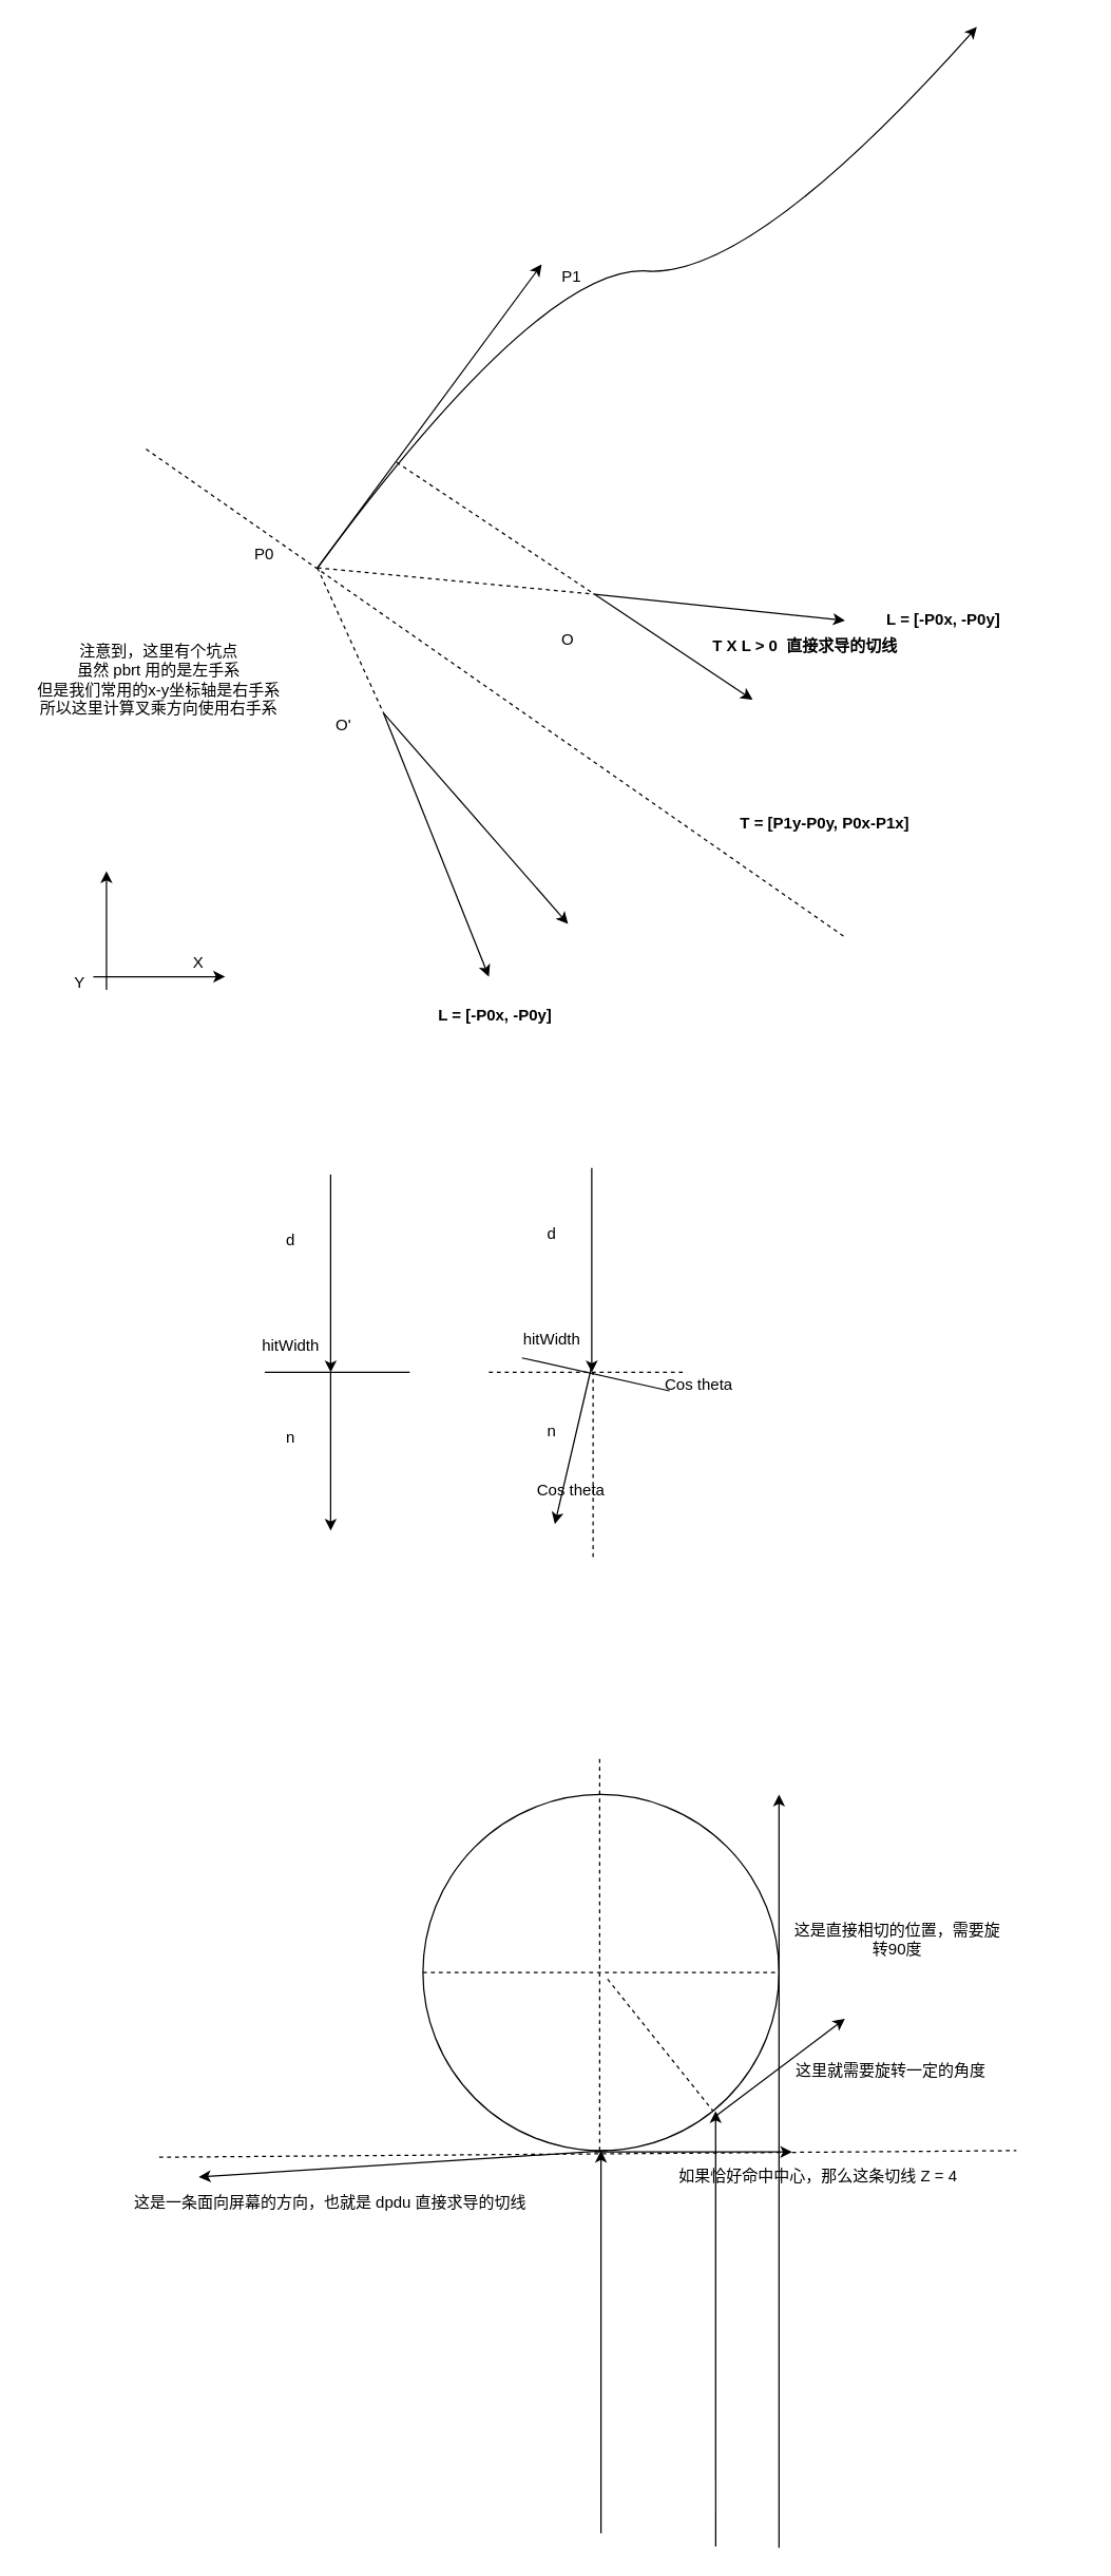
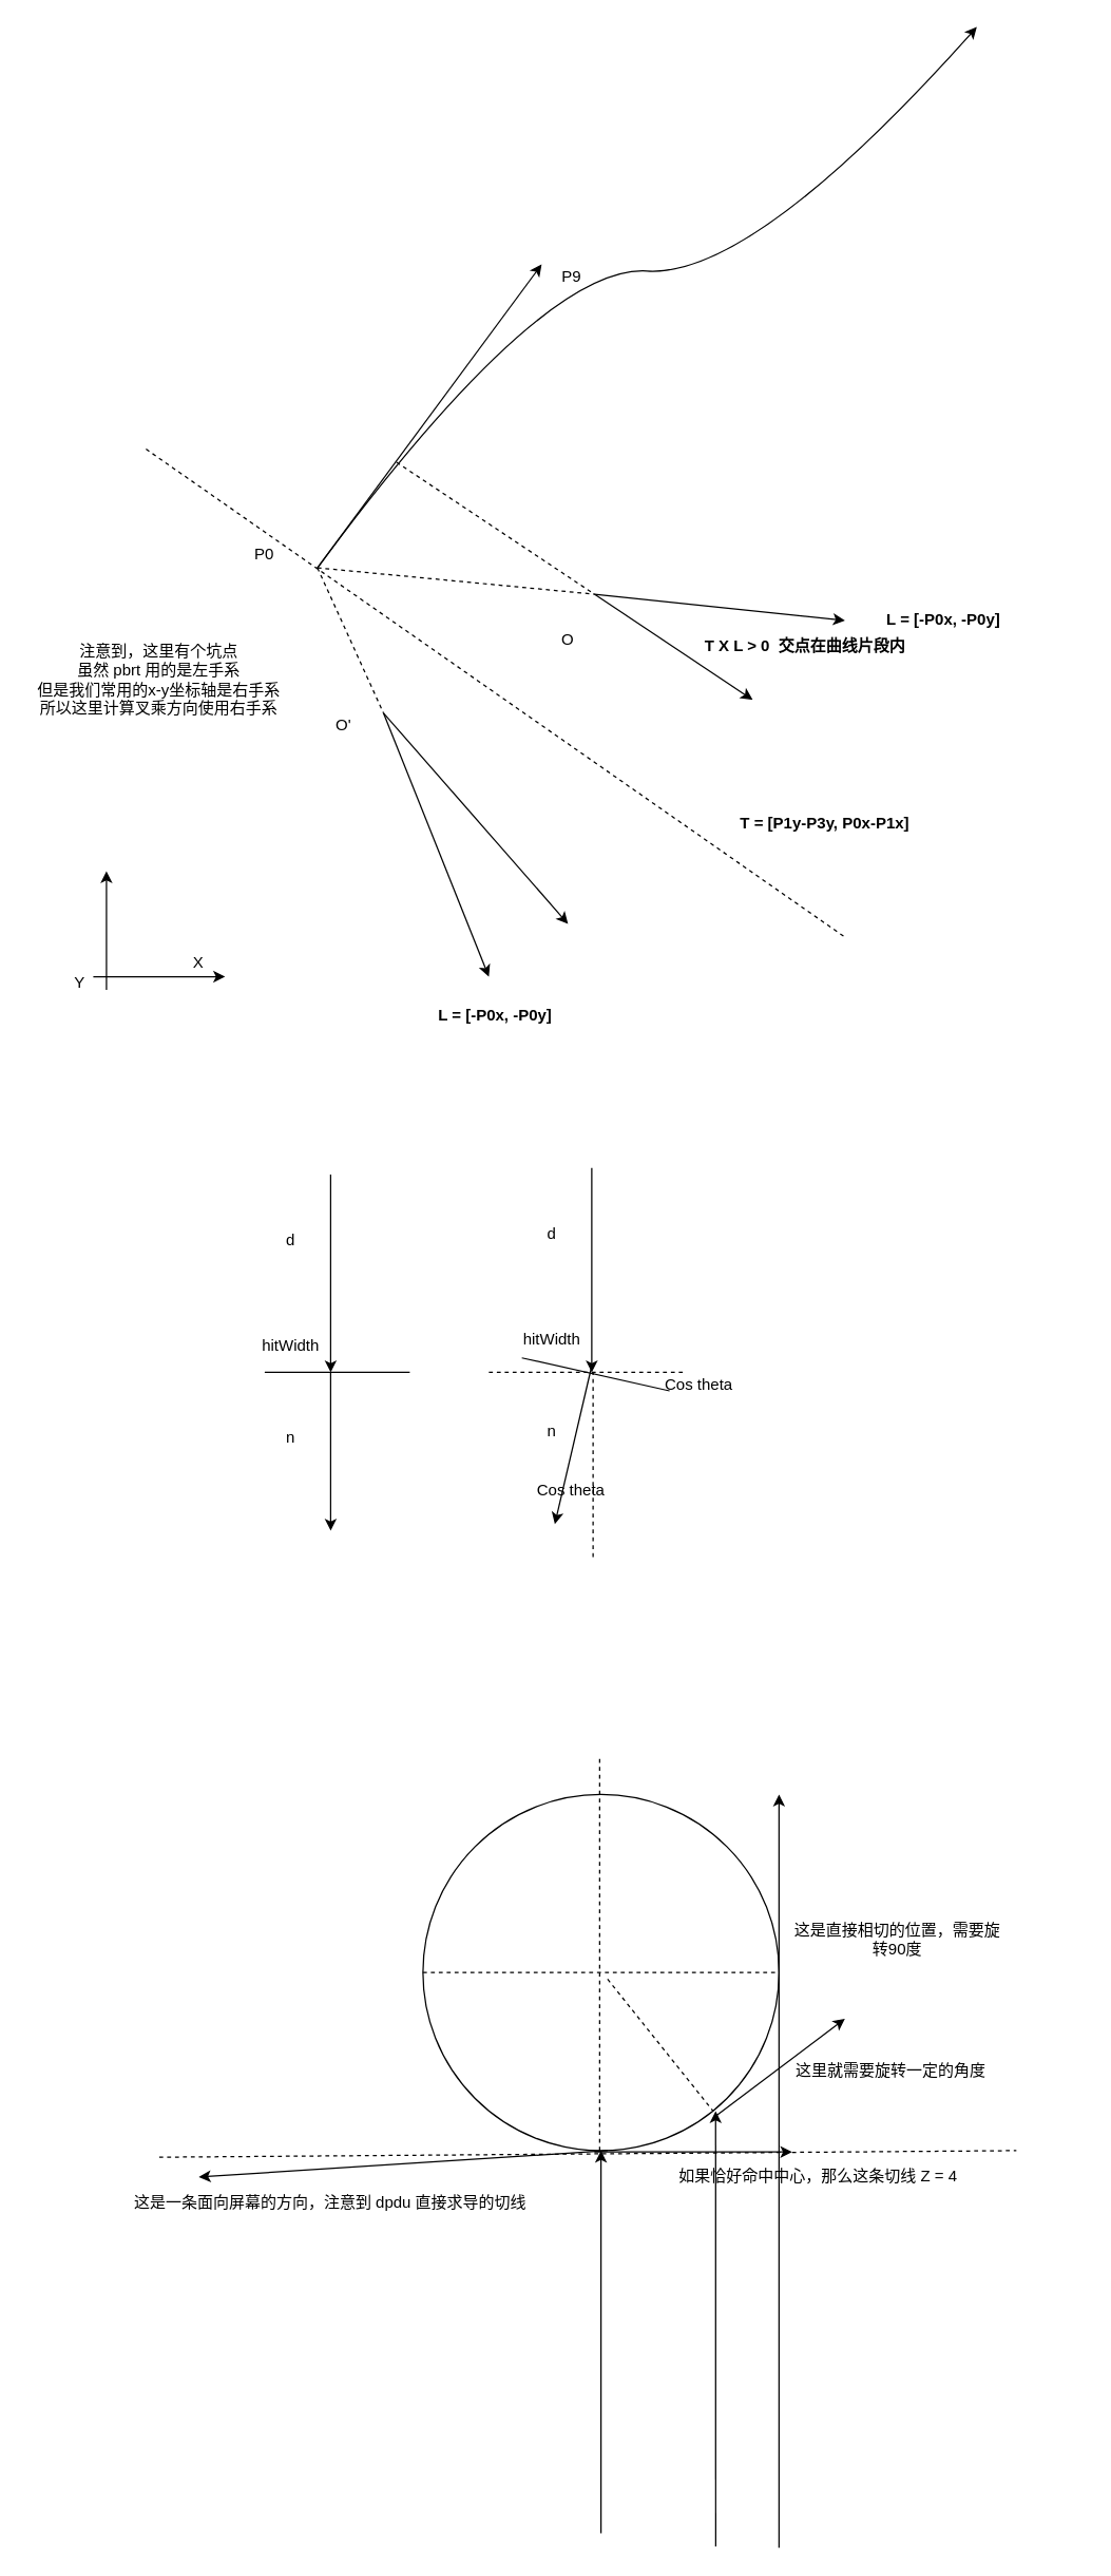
- <mxCell id="4" value="P1" style="text;html=1;strokeColor=none;fillColor=none;align=center;verticalAlign=middle;whiteSpace=wrap;rounded=0;" vertex="1" parent="1"><mxGeometry x="413" y="200" width="40" height="20" as="geometry" /></mxCell>
+ <mxCell id="4" value="P9" style="text;html=1;strokeColor=none;fillColor=none;align=center;verticalAlign=middle;whiteSpace=wrap;rounded=0;" vertex="1" parent="1"><mxGeometry x="413" y="200" width="40" height="20" as="geometry" /></mxCell>
- <mxCell id="22" value="&lt;b&gt;T X L &amp;gt; 0&amp;nbsp; 直接求导的切线&lt;/b&gt;" style="text;html=1;strokeColor=none;fillColor=none;align=center;verticalAlign=middle;whiteSpace=wrap;rounded=0;" vertex="1" parent="1"><mxGeometry x="505" y="480" width="210" height="20" as="geometry" /></mxCell>
+ <mxCell id="22" value="&lt;b&gt;T X L &amp;gt; 0&amp;nbsp; 交点在曲线片段内&lt;/b&gt;" style="text;html=1;strokeColor=none;fillColor=none;align=center;verticalAlign=middle;whiteSpace=wrap;rounded=0;" vertex="1" parent="1"><mxGeometry x="505" y="480" width="210" height="20" as="geometry" /></mxCell>
- <mxCell id="19" value="&lt;b&gt;T = [P1y-P0y, P0x-P1x]&lt;/b&gt;" style="text;html=1;strokeColor=none;fillColor=none;align=center;verticalAlign=middle;whiteSpace=wrap;rounded=0;" vertex="1" parent="1"><mxGeometry x="520" y="614" width="210" height="20" as="geometry" /></mxCell>
+ <mxCell id="19" value="&lt;b&gt;T = [P1y-P3y, P0x-P1x]&lt;/b&gt;" style="text;html=1;strokeColor=none;fillColor=none;align=center;verticalAlign=middle;whiteSpace=wrap;rounded=0;" vertex="1" parent="1"><mxGeometry x="520" y="614" width="210" height="20" as="geometry" /></mxCell>
- <mxCell id="46" value="这是一条面向屏幕的方向，也就是 dpdu 直接求导的切线" style="text;html=1;strokeColor=none;fillColor=none;align=center;verticalAlign=middle;whiteSpace=wrap;rounded=0;" vertex="1" parent="1"><mxGeometry x="90" y="1660" width="320" height="20" as="geometry" /></mxCell>
+ <mxCell id="46" value="这是一条面向屏幕的方向，注意到 dpdu 直接求导的切线" style="text;html=1;strokeColor=none;fillColor=none;align=center;verticalAlign=middle;whiteSpace=wrap;rounded=0;" vertex="1" parent="1"><mxGeometry x="90" y="1660" width="320" height="20" as="geometry" /></mxCell>
